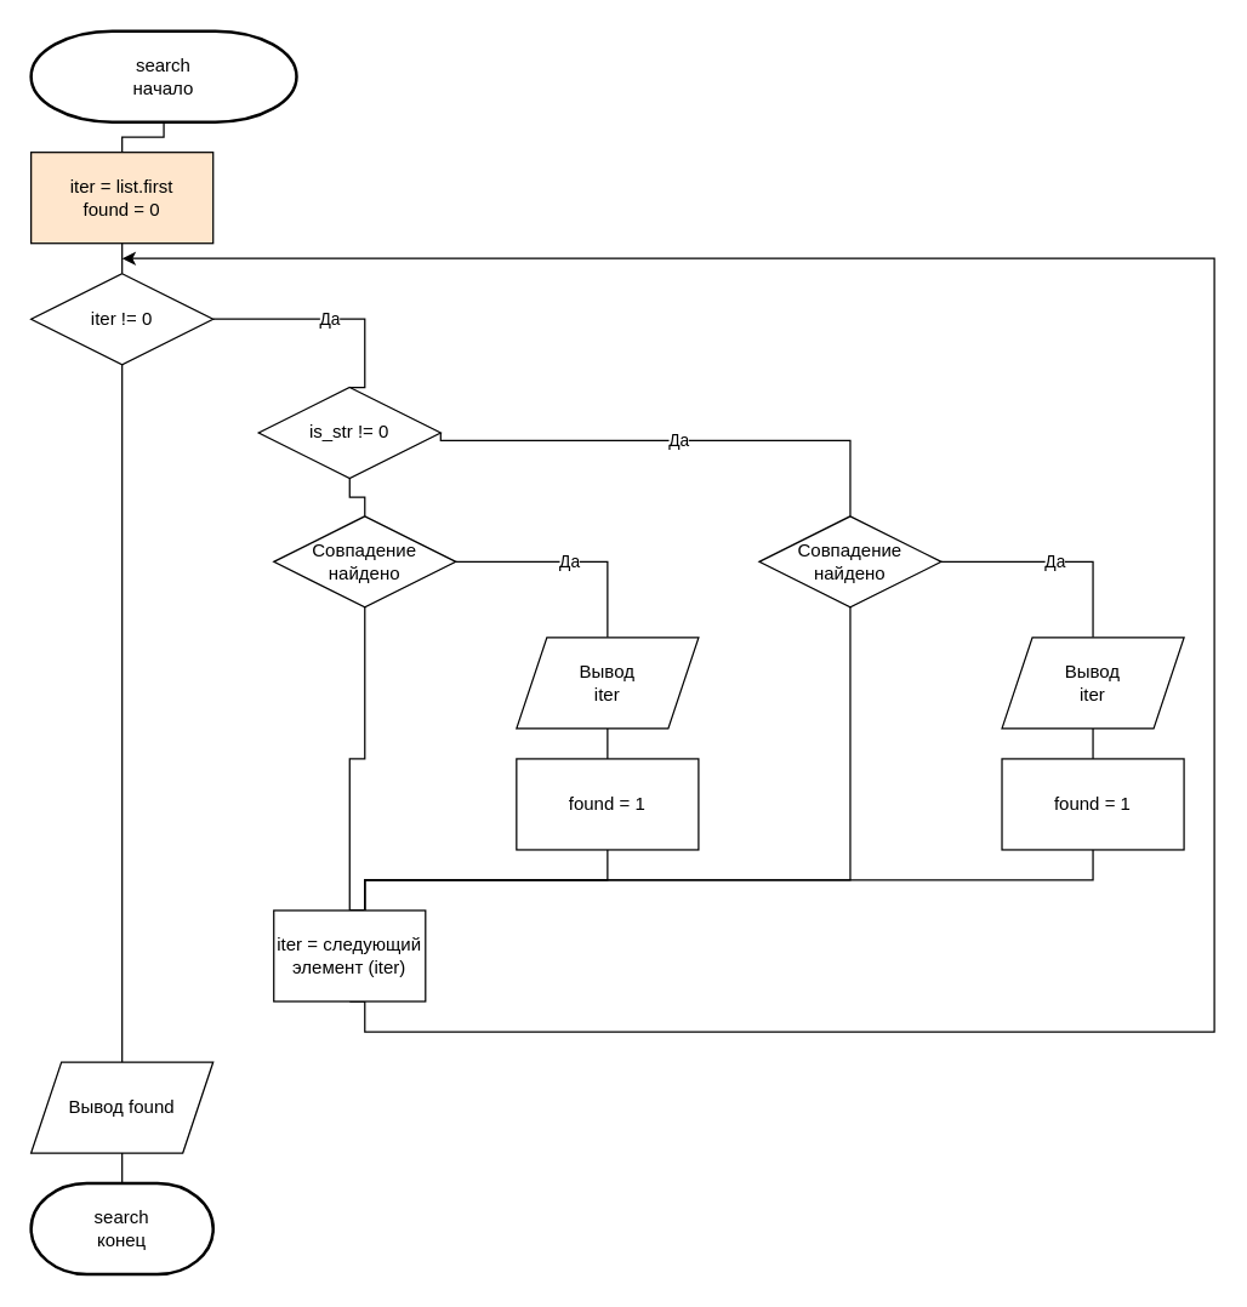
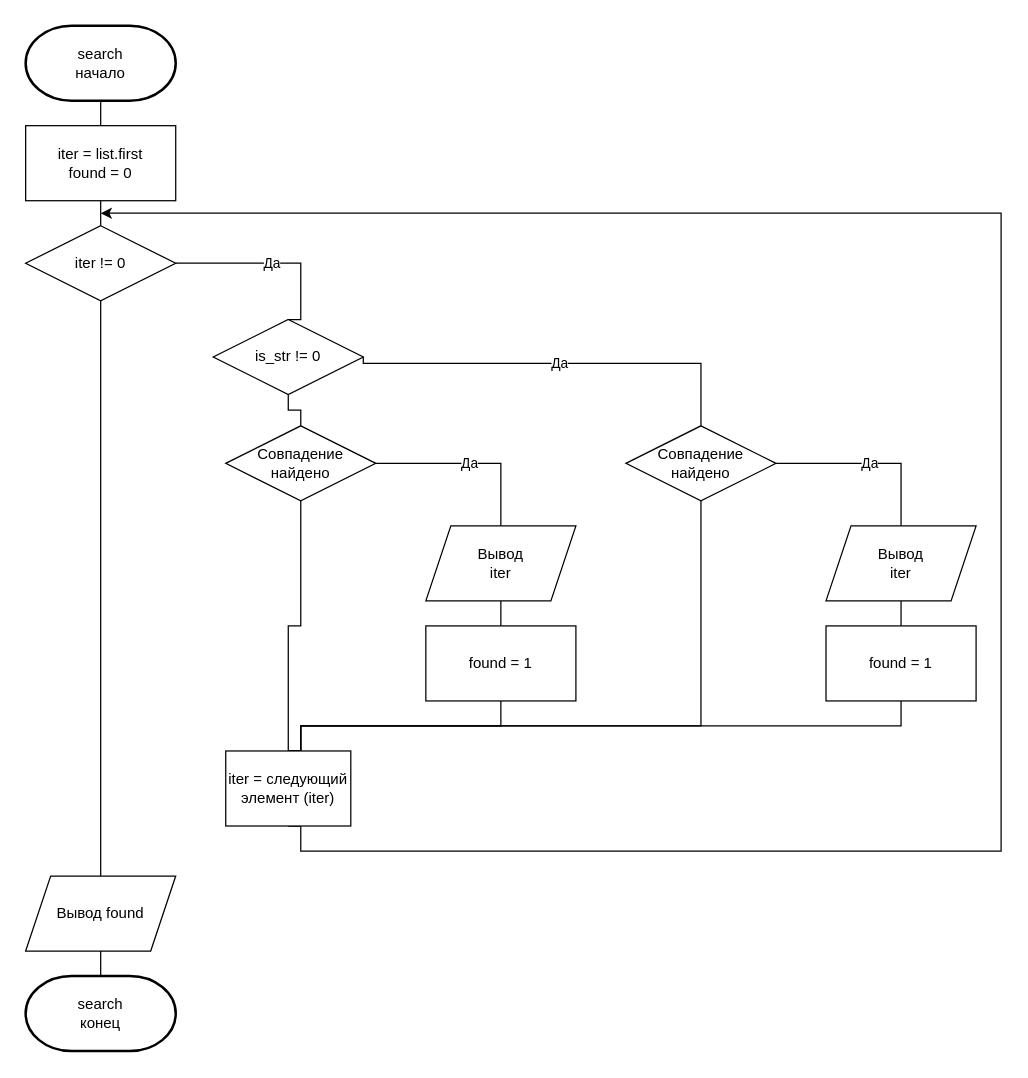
- <mxCell id="2" value="search&lt;br&gt;начало" style="strokeWidth=2;html=1;shape=mxgraph.flowchart.terminator;whiteSpace=wrap;" parent="1" vertex="1"><mxGeometry x="20" y="20" width="175" height="60" as="geometry" /></mxCell>
+ <mxCell id="2" value="search&lt;br&gt;начало" style="strokeWidth=2;html=1;shape=mxgraph.flowchart.terminator;whiteSpace=wrap;" parent="1" vertex="1"><mxGeometry x="20" y="20" width="120" height="60" as="geometry" /></mxCell>
- <mxCell id="4" value="iter = list.first&lt;br&gt;found = 0" style="rounded=0;whiteSpace=wrap;html=1;fillColor=#ffe6cc;" parent="1" vertex="1"><mxGeometry x="20" y="100" width="120" height="60" as="geometry" /></mxCell>
+ <mxCell id="4" value="iter = list.first&lt;br&gt;found = 0" style="rounded=0;whiteSpace=wrap;html=1;" parent="1" vertex="1"><mxGeometry x="20" y="100" width="120" height="60" as="geometry" /></mxCell>
